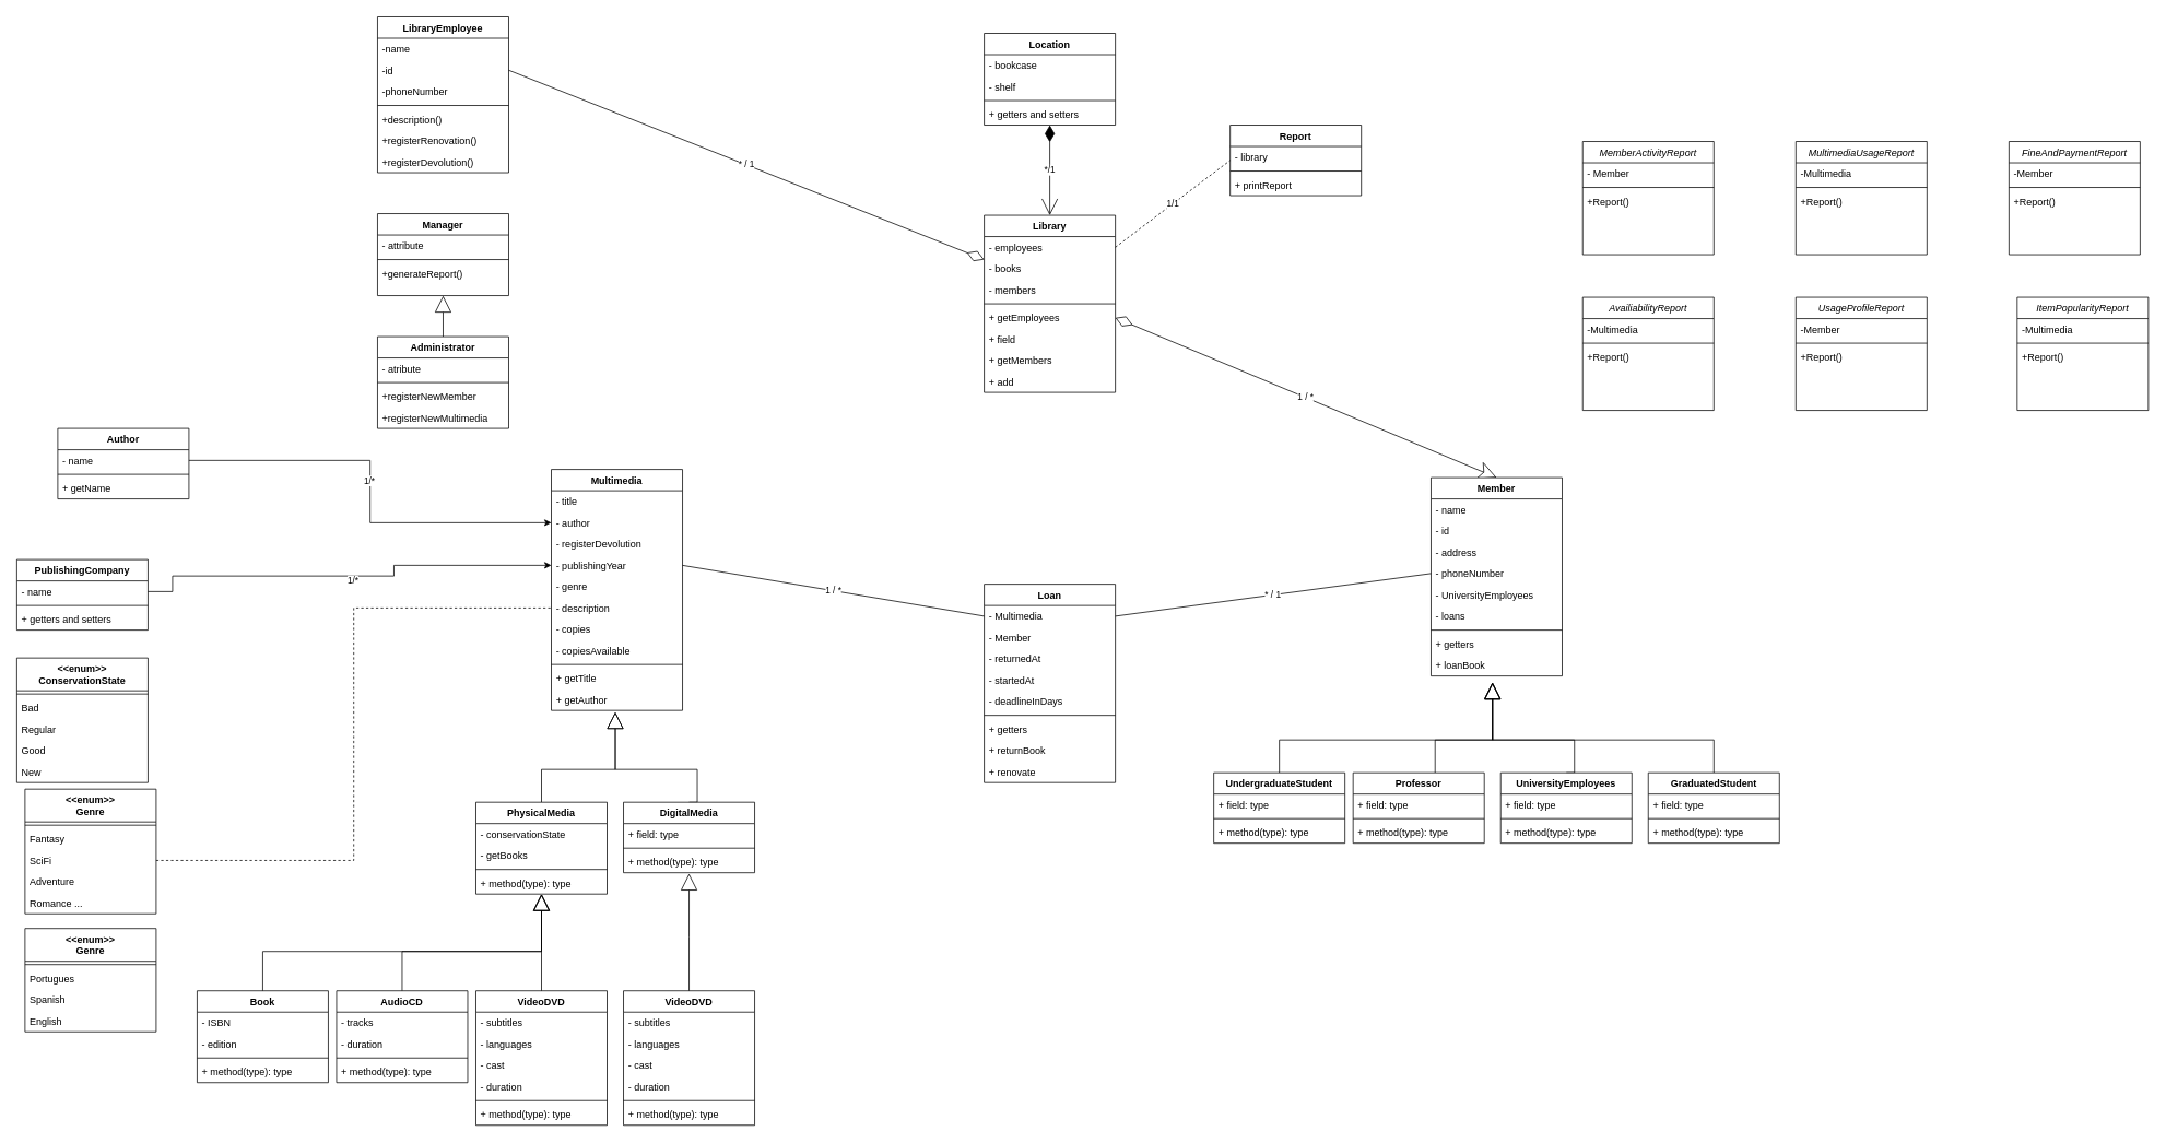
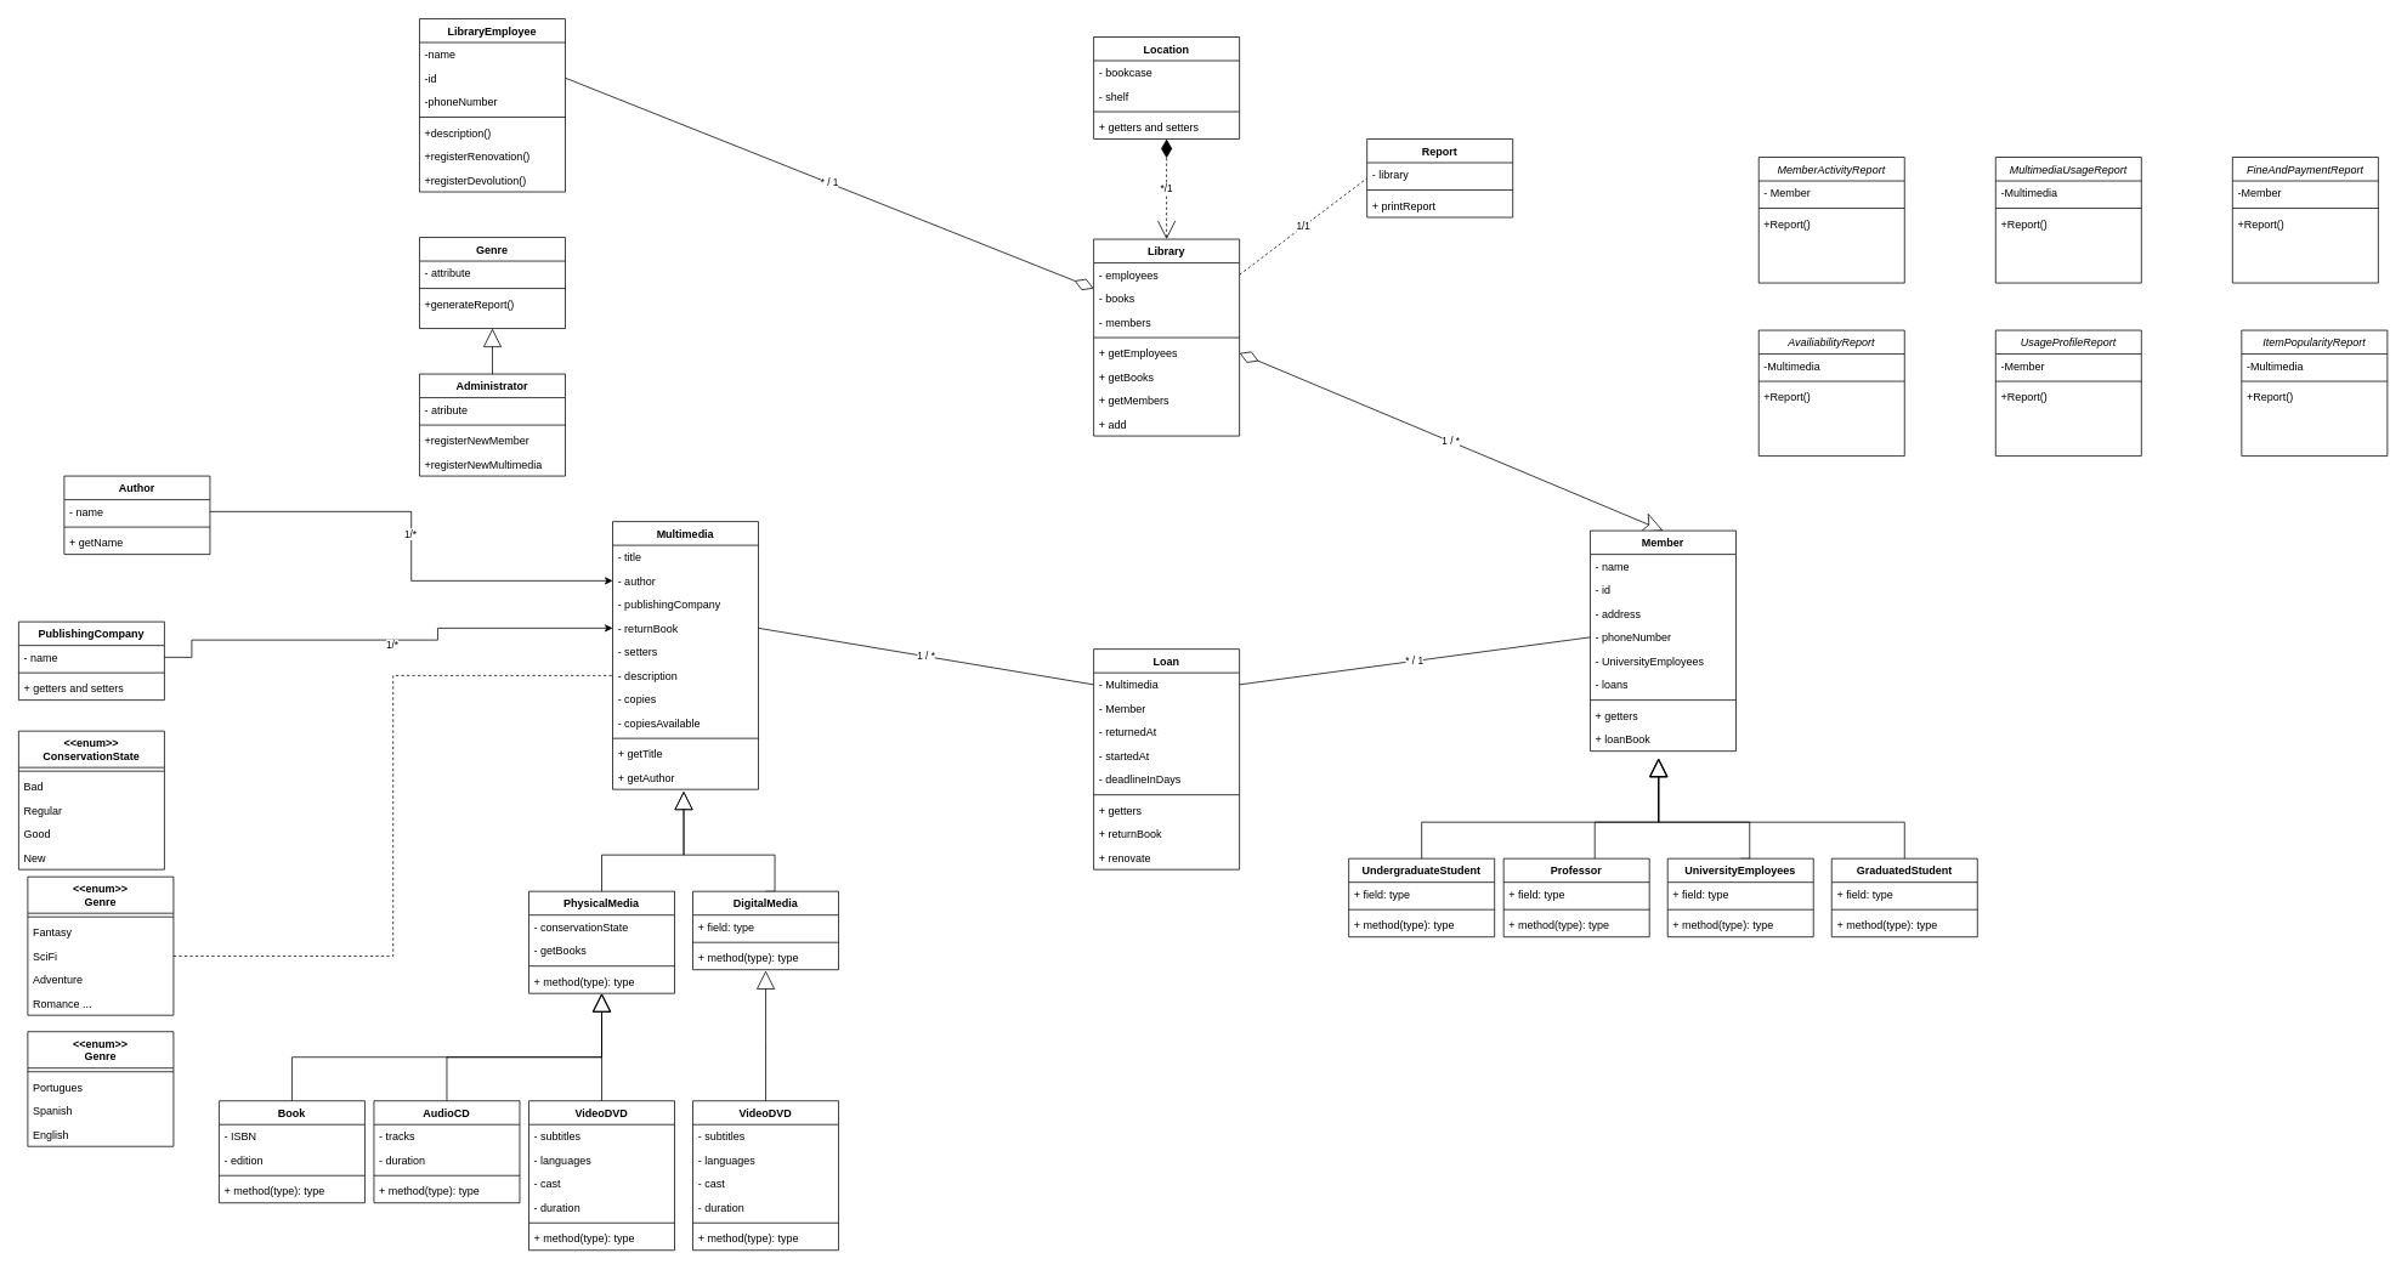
- <mxCell id="2" value="*/1" style="edgeStyle=orthogonalEdgeStyle;rounded=0;orthogonalLoop=1;jettySize=auto;html=1;entryX=0.5;entryY=1;entryDx=0;entryDy=0;endArrow=diamondThin;endFill=1;endSize=18;startArrow=open;startFill=0;startSize=18;" edge="1" parent="1" source="3" target="131"><mxGeometry relative="1" as="geometry" /></mxCell>
+ <mxCell id="2" value="*/1" style="edgeStyle=orthogonalEdgeStyle;rounded=0;orthogonalLoop=1;jettySize=auto;html=1;entryX=0.5;entryY=1;entryDx=0;entryDy=0;endArrow=diamondThin;endFill=1;endSize=18;startArrow=open;startFill=0;startSize=18;dashed=1;" edge="1" parent="1" source="3" target="131"><mxGeometry relative="1" as="geometry" /></mxCell>
- <mxCell id="150" value="Manager" style="swimlane;fontStyle=1;align=center;verticalAlign=top;childLayout=stackLayout;horizontal=1;startSize=26;horizontalStack=0;resizeParent=1;resizeLast=0;collapsible=1;marginBottom=0;rounded=0;shadow=0;strokeWidth=1;" vertex="1" parent="136"><mxGeometry y="240" width="160" height="100" as="geometry"><mxRectangle x="130" y="380" width="160" height="26" as="alternateBounds" /></mxGeometry></mxCell>
+ <mxCell id="150" value="Genre" style="swimlane;fontStyle=1;align=center;verticalAlign=top;childLayout=stackLayout;horizontal=1;startSize=26;horizontalStack=0;resizeParent=1;resizeLast=0;collapsible=1;marginBottom=0;rounded=0;shadow=0;strokeWidth=1;" vertex="1" parent="136"><mxGeometry y="240" width="160" height="100" as="geometry"><mxRectangle x="130" y="380" width="160" height="26" as="alternateBounds" /></mxGeometry></mxCell>
- <mxCell id="9" value="+ field" style="text;strokeColor=none;fillColor=none;align=left;verticalAlign=top;spacingLeft=4;spacingRight=4;overflow=hidden;rotatable=0;points=[[0,0.5],[1,0.5]];portConstraint=eastwest;" parent="3" vertex="1"><mxGeometry y="138" width="160" height="26" as="geometry" /></mxCell>
+ <mxCell id="9" value="+ getBooks" style="text;strokeColor=none;fillColor=none;align=left;verticalAlign=top;spacingLeft=4;spacingRight=4;overflow=hidden;rotatable=0;points=[[0,0.5],[1,0.5]];portConstraint=eastwest;" parent="3" vertex="1"><mxGeometry y="138" width="160" height="26" as="geometry" /></mxCell>
- <mxCell id="24" value="- registerDevolution" style="text;strokeColor=none;fillColor=none;align=left;verticalAlign=top;spacingLeft=4;spacingRight=4;overflow=hidden;rotatable=0;points=[[0,0.5],[1,0.5]];portConstraint=eastwest;rounded=0;labelBackgroundColor=none;" vertex="1" parent="21"><mxGeometry y="78" width="160" height="26" as="geometry" /></mxCell>
+ <mxCell id="24" value="- publishingCompany" style="text;strokeColor=none;fillColor=none;align=left;verticalAlign=top;spacingLeft=4;spacingRight=4;overflow=hidden;rotatable=0;points=[[0,0.5],[1,0.5]];portConstraint=eastwest;rounded=0;labelBackgroundColor=none;" vertex="1" parent="21"><mxGeometry y="78" width="160" height="26" as="geometry" /></mxCell>
- <mxCell id="25" value="- publishingYear" style="text;strokeColor=none;fillColor=none;align=left;verticalAlign=top;spacingLeft=4;spacingRight=4;overflow=hidden;rotatable=0;points=[[0,0.5],[1,0.5]];portConstraint=eastwest;rounded=0;labelBackgroundColor=none;" vertex="1" parent="21"><mxGeometry y="104" width="160" height="26" as="geometry" /></mxCell>
+ <mxCell id="25" value="- returnBook" style="text;strokeColor=none;fillColor=none;align=left;verticalAlign=top;spacingLeft=4;spacingRight=4;overflow=hidden;rotatable=0;points=[[0,0.5],[1,0.5]];portConstraint=eastwest;rounded=0;labelBackgroundColor=none;" vertex="1" parent="21"><mxGeometry y="104" width="160" height="26" as="geometry" /></mxCell>
- <mxCell id="26" value="- genre" style="text;strokeColor=none;fillColor=none;align=left;verticalAlign=top;spacingLeft=4;spacingRight=4;overflow=hidden;rotatable=0;points=[[0,0.5],[1,0.5]];portConstraint=eastwest;rounded=0;labelBackgroundColor=none;" vertex="1" parent="21"><mxGeometry y="130" width="160" height="26" as="geometry" /></mxCell>
+ <mxCell id="26" value="- setters" style="text;strokeColor=none;fillColor=none;align=left;verticalAlign=top;spacingLeft=4;spacingRight=4;overflow=hidden;rotatable=0;points=[[0,0.5],[1,0.5]];portConstraint=eastwest;rounded=0;labelBackgroundColor=none;" vertex="1" parent="21"><mxGeometry y="130" width="160" height="26" as="geometry" /></mxCell>
